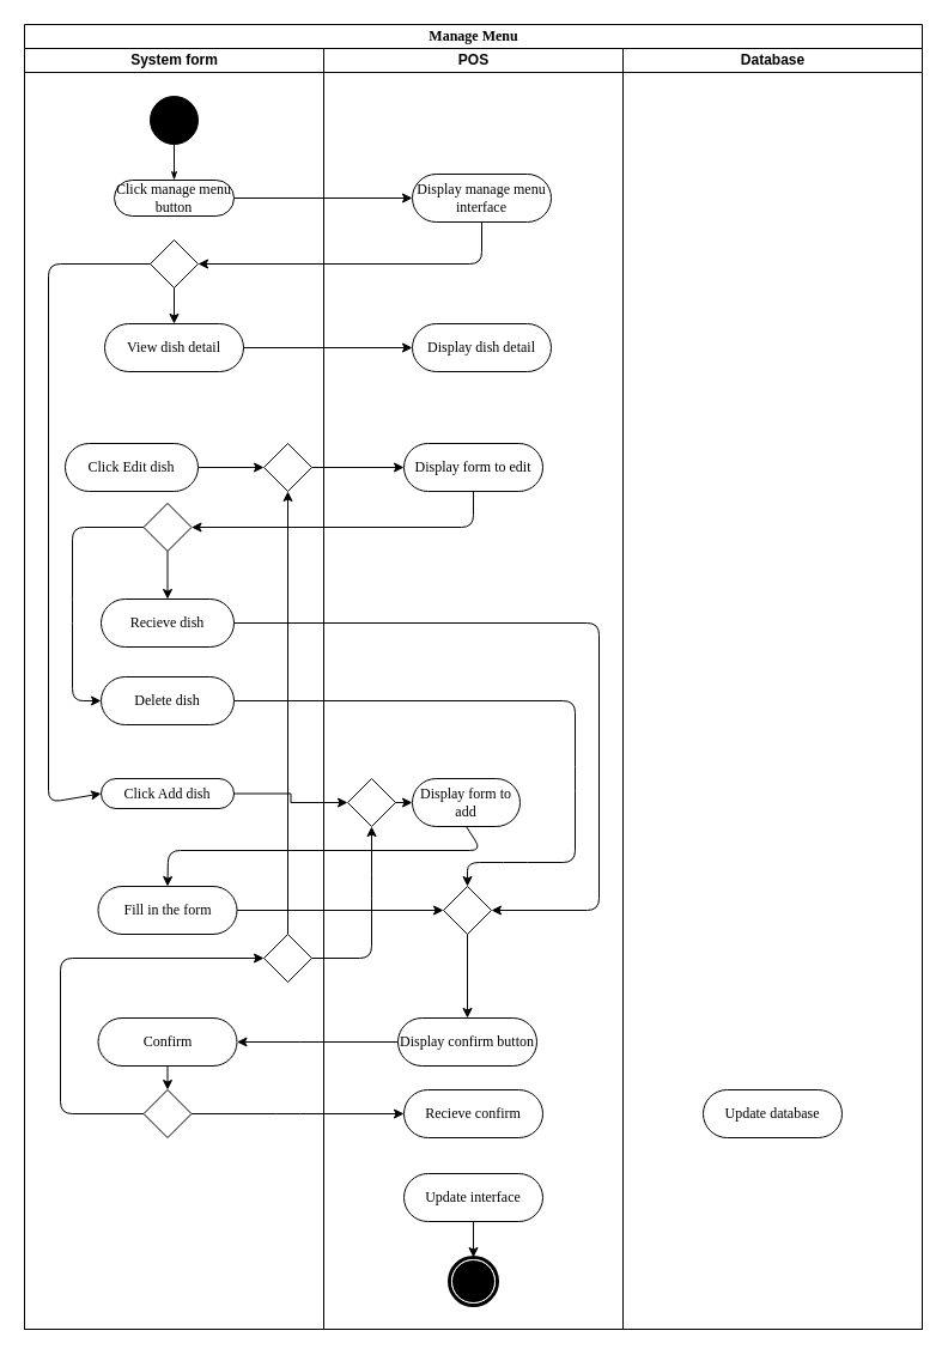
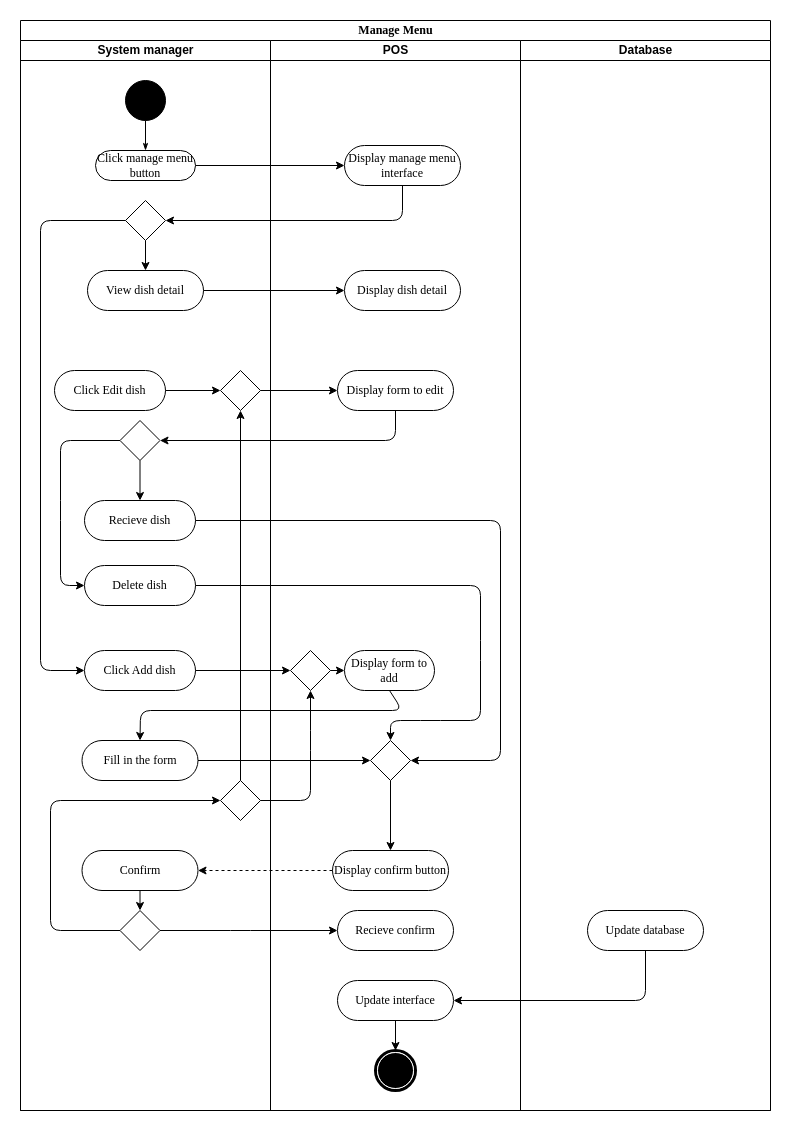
- <mxCell id="3" value="System form" style="swimlane;html=1;startSize=20;" parent="2" vertex="1"><mxGeometry y="20" width="250" height="1070" as="geometry" /></mxCell>
+ <mxCell id="3" value="System manager" style="swimlane;html=1;startSize=20;" parent="2" vertex="1"><mxGeometry y="20" width="250" height="1070" as="geometry" /></mxCell>
- <mxCell id="16" value="Click Add dish" style="rounded=1;whiteSpace=wrap;html=1;shadow=0;comic=0;labelBackgroundColor=none;strokeWidth=1;fontFamily=Verdana;fontSize=12;align=center;arcSize=50;" parent="3" vertex="1"><mxGeometry x="64" y="610" width="111" height="25" as="geometry" /></mxCell>
+ <mxCell id="16" value="Click Add dish" style="rounded=1;whiteSpace=wrap;html=1;shadow=0;comic=0;labelBackgroundColor=none;strokeWidth=1;fontFamily=Verdana;fontSize=12;align=center;arcSize=50;" parent="3" vertex="1"><mxGeometry x="64" y="610" width="111" height="40" as="geometry" /></mxCell>
- <mxCell id="51" value="" style="endArrow=classic;html=1;exitX=0;exitY=0.5;exitDx=0;exitDy=0;entryX=1;entryY=0.5;entryDx=0;entryDy=0;" parent="2" source="34" target="25" edge="1"><mxGeometry width="50" height="50" relative="1" as="geometry"><mxPoint x="220" y="880" as="sourcePoint" /><mxPoint x="270" y="830" as="targetPoint" /><Array as="points"><mxPoint x="240" y="850" /></Array></mxGeometry></mxCell>
+ <mxCell id="51" value="" style="endArrow=classic;html=1;exitX=0;exitY=0.5;exitDx=0;exitDy=0;entryX=1;entryY=0.5;entryDx=0;entryDy=0;dashed=1;" parent="2" source="34" target="25" edge="1"><mxGeometry width="50" height="50" relative="1" as="geometry"><mxPoint x="220" y="880" as="sourcePoint" /><mxPoint x="270" y="830" as="targetPoint" /><Array as="points"><mxPoint x="240" y="850" /></Array></mxGeometry></mxCell>
+ <mxCell id="52" value="" style="endArrow=classic;html=1;exitX=0.5;exitY=1;exitDx=0;exitDy=0;entryX=1;entryY=0.5;entryDx=0;entryDy=0;" parent="2" source="43" target="37" edge="1"><mxGeometry width="50" height="50" relative="1" as="geometry"><mxPoint x="360" y="950" as="sourcePoint" /><mxPoint x="410" y="900" as="targetPoint" /><Array as="points"><mxPoint x="625" y="980" /></Array></mxGeometry></mxCell>
